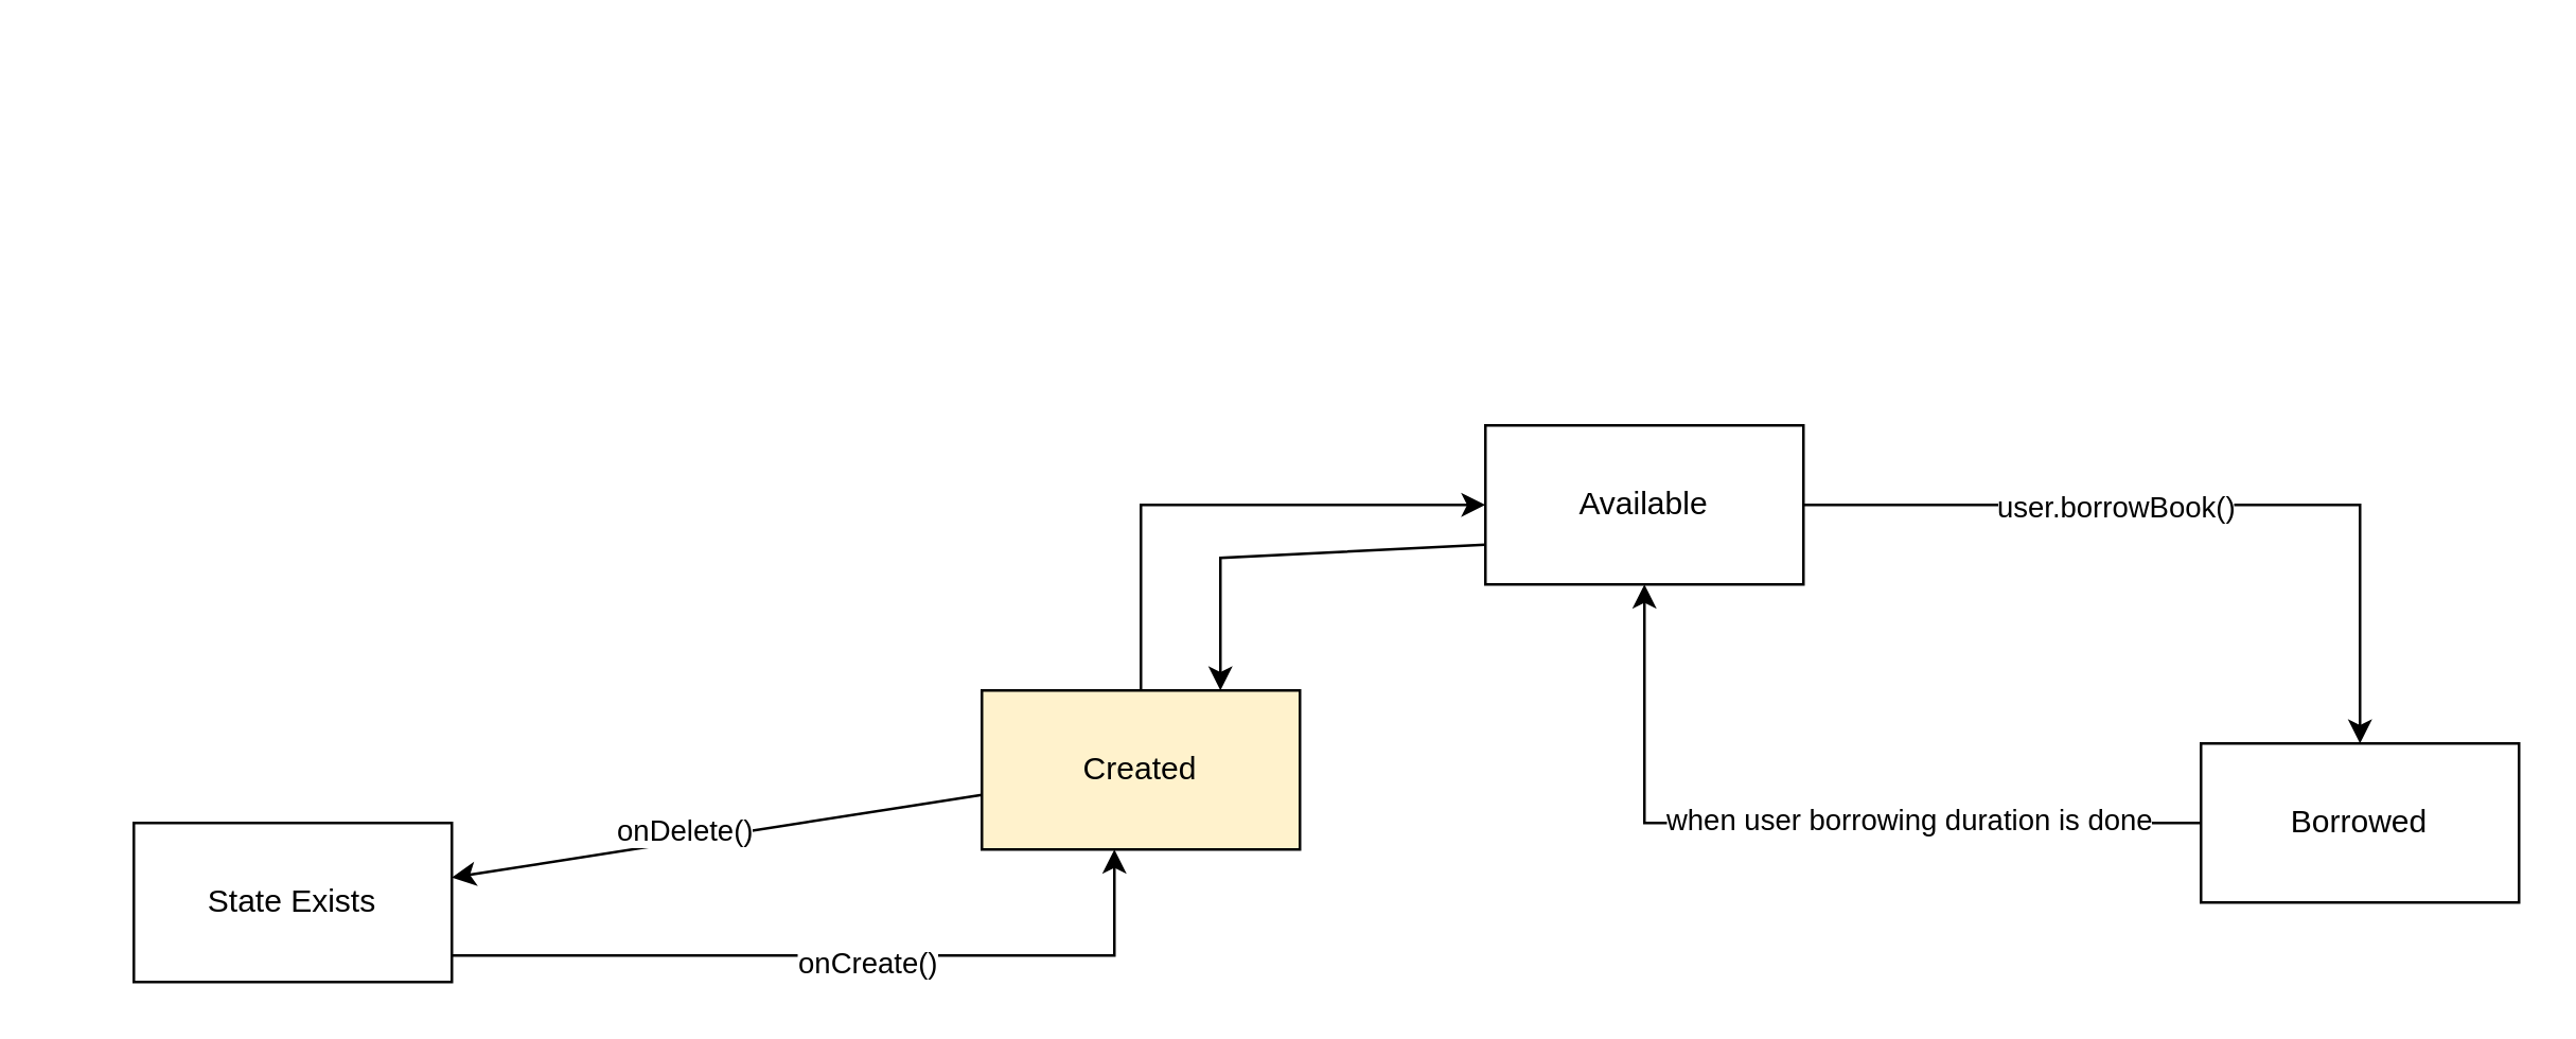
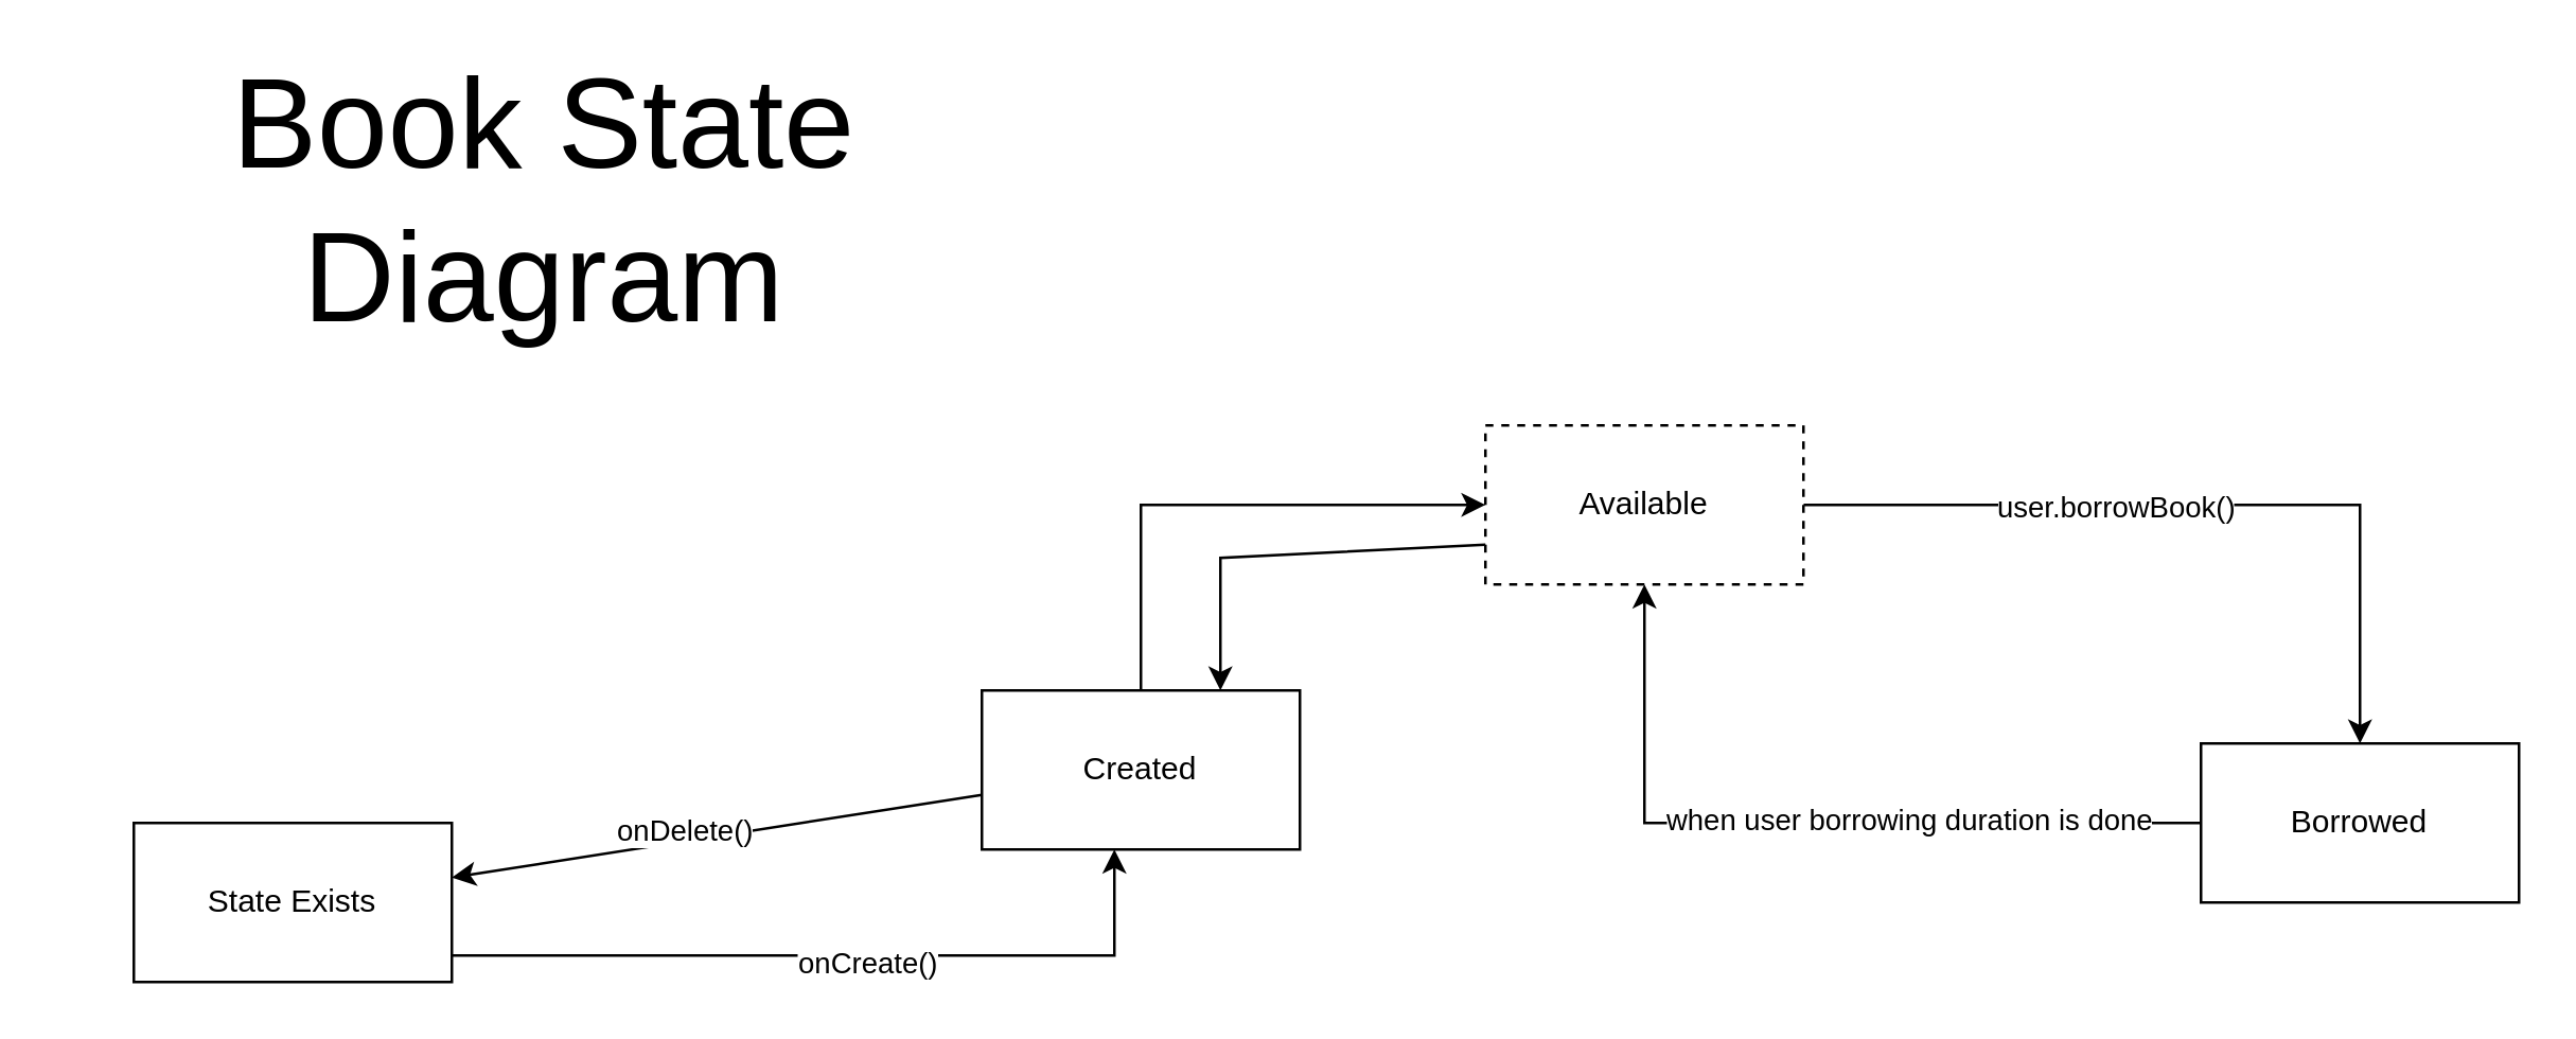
+ <mxCell id="2" value="Book State Diagram" style="text;html=1;strokeColor=none;fillColor=none;align=center;verticalAlign=middle;whiteSpace=wrap;rounded=0;fontSize=48;" vertex="1" parent="1"><mxGeometry x="20" y="20" width="370" height="110" as="geometry" /></mxCell>
- <mxCell id="15" value="Available" style="whiteSpace=wrap;html=1;rounded=0;" vertex="1" parent="1"><mxGeometry x="560" y="160" width="120" height="60" as="geometry" /></mxCell>
+ <mxCell id="15" value="Available" style="whiteSpace=wrap;html=1;rounded=0;dashed=1;" vertex="1" parent="1"><mxGeometry x="560" y="160" width="120" height="60" as="geometry" /></mxCell>
- <mxCell id="9" value="Created" style="whiteSpace=wrap;html=1;rounded=0;fillColor=#fff2cc;" vertex="1" parent="1"><mxGeometry x="370" y="260" width="120" height="60" as="geometry" /></mxCell>
+ <mxCell id="9" value="Created" style="whiteSpace=wrap;html=1;rounded=0;" vertex="1" parent="1"><mxGeometry x="370" y="260" width="120" height="60" as="geometry" /></mxCell>
